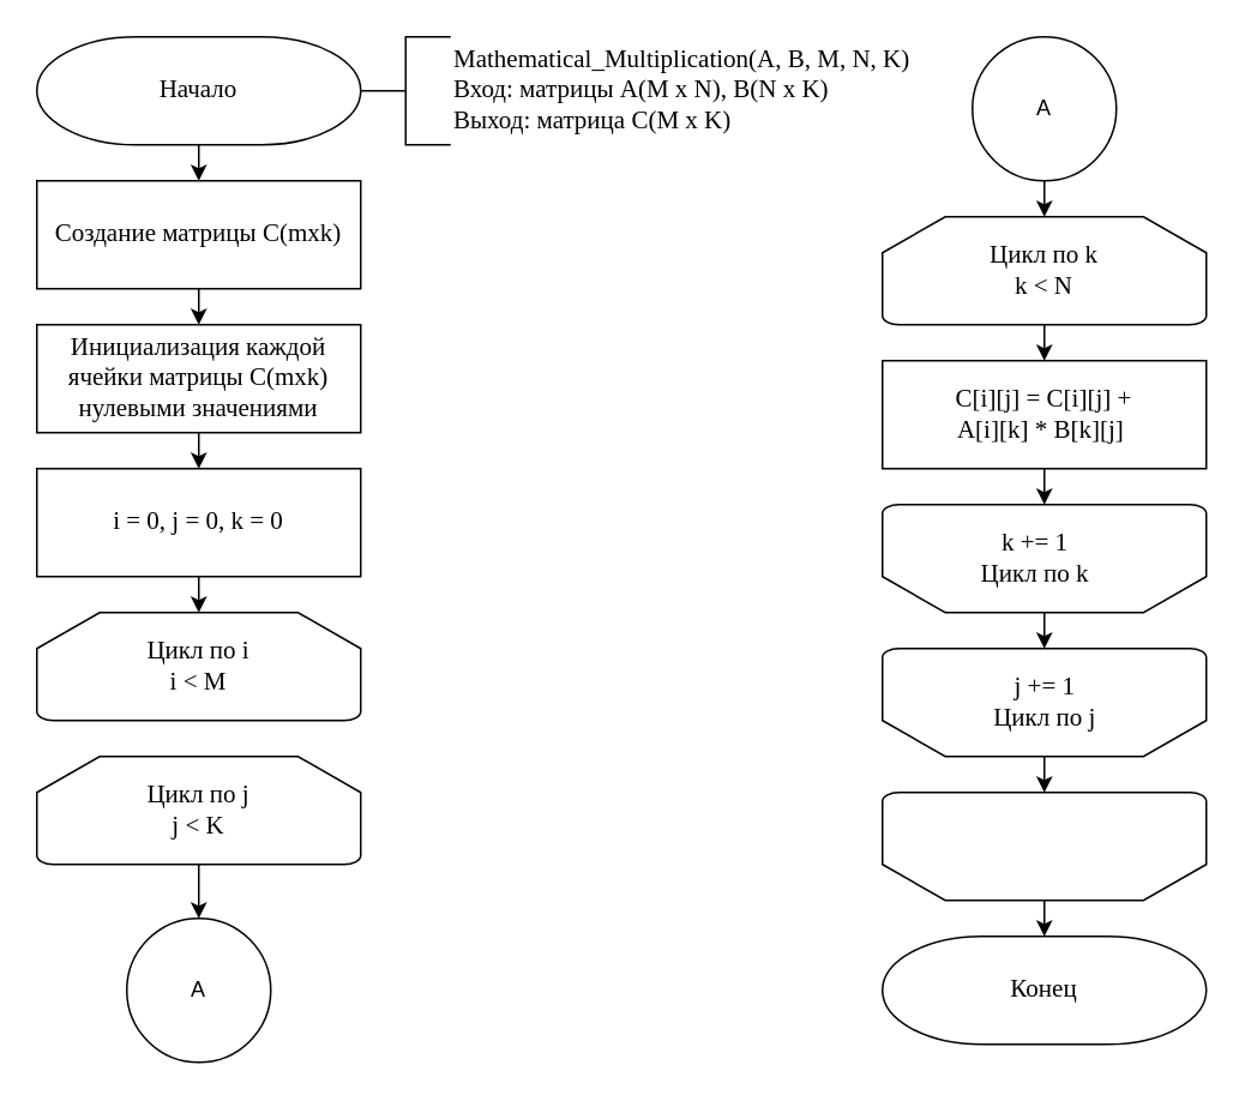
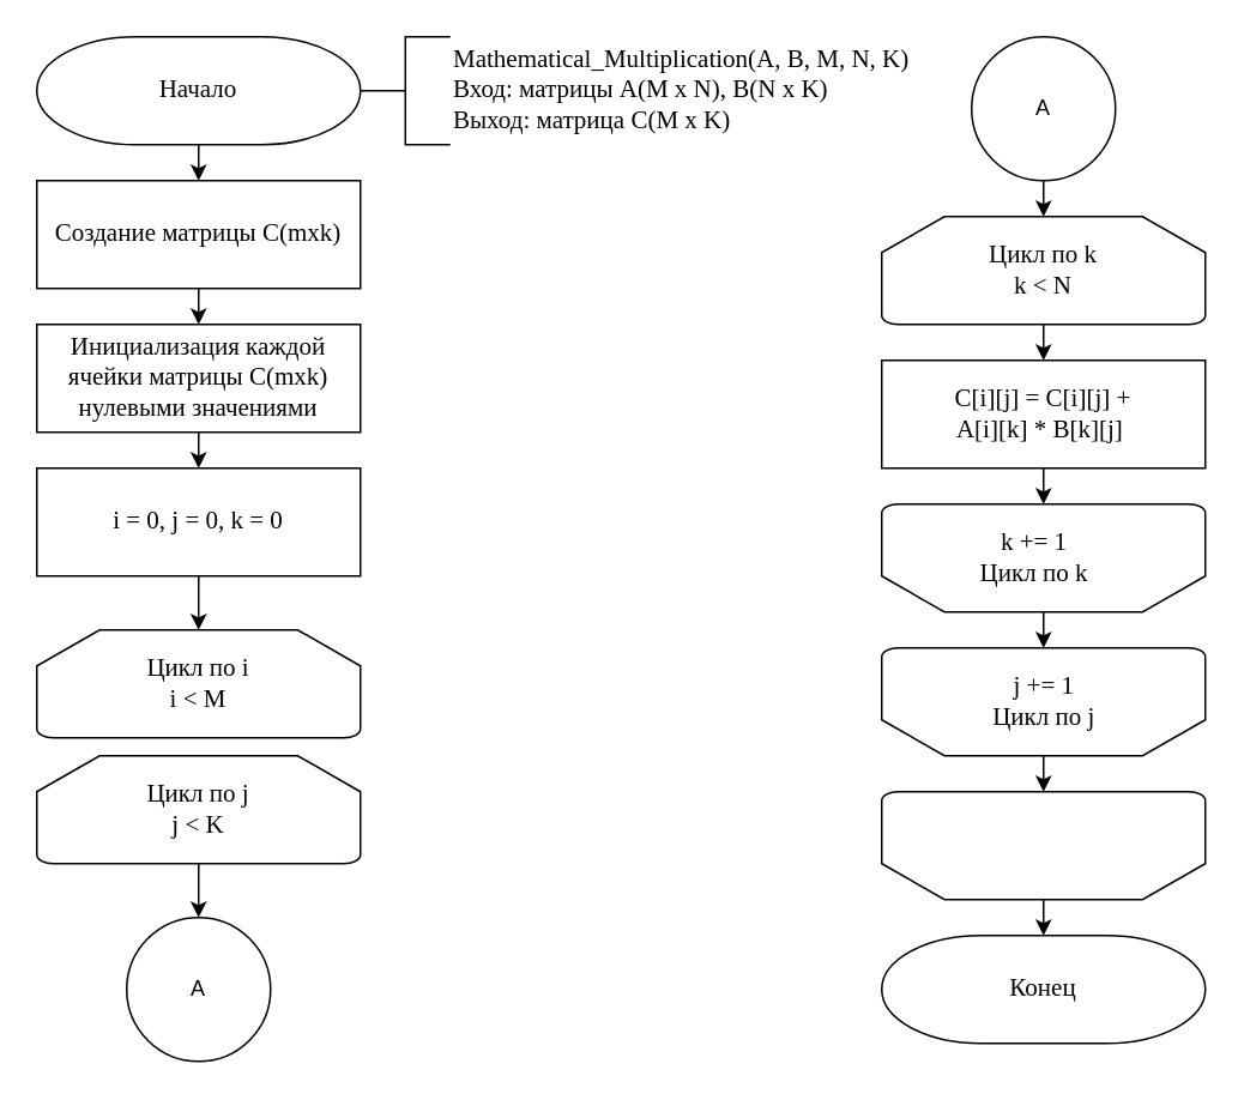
- <mxCell id="10" value="Цикл по i&lt;br&gt;i &amp;lt; M" style="strokeWidth=1;html=1;shape=mxgraph.flowchart.loop_limit;whiteSpace=wrap;fontFamily=Times New Roman;fontSize=14;" parent="1" vertex="1"><mxGeometry x="20" y="340" width="180" height="60" as="geometry" /></mxCell>
+ <mxCell id="10" value="Цикл по i&lt;br&gt;i &amp;lt; M" style="strokeWidth=1;html=1;shape=mxgraph.flowchart.loop_limit;whiteSpace=wrap;fontFamily=Times New Roman;fontSize=14;" parent="1" vertex="1"><mxGeometry x="20" y="350" width="180" height="60" as="geometry" /></mxCell>
